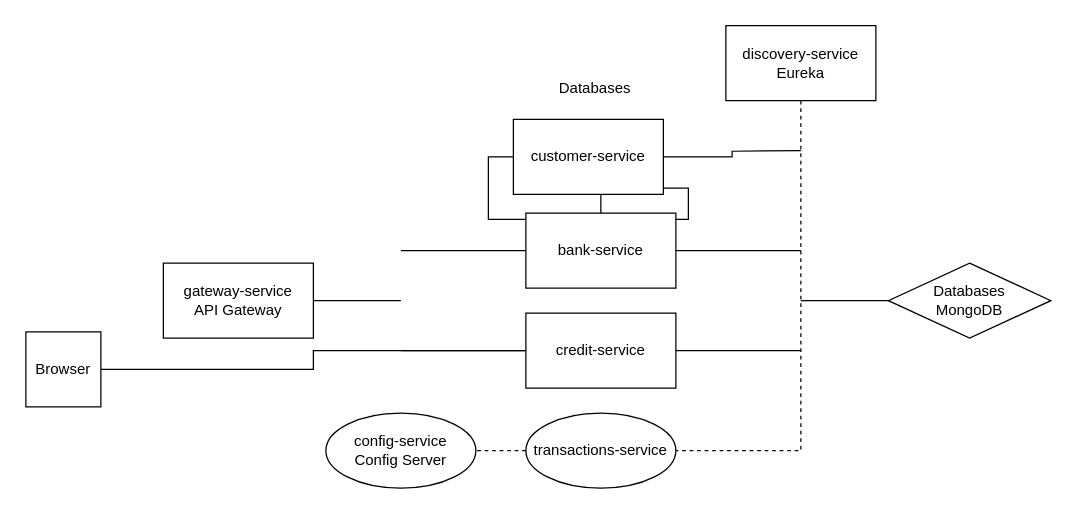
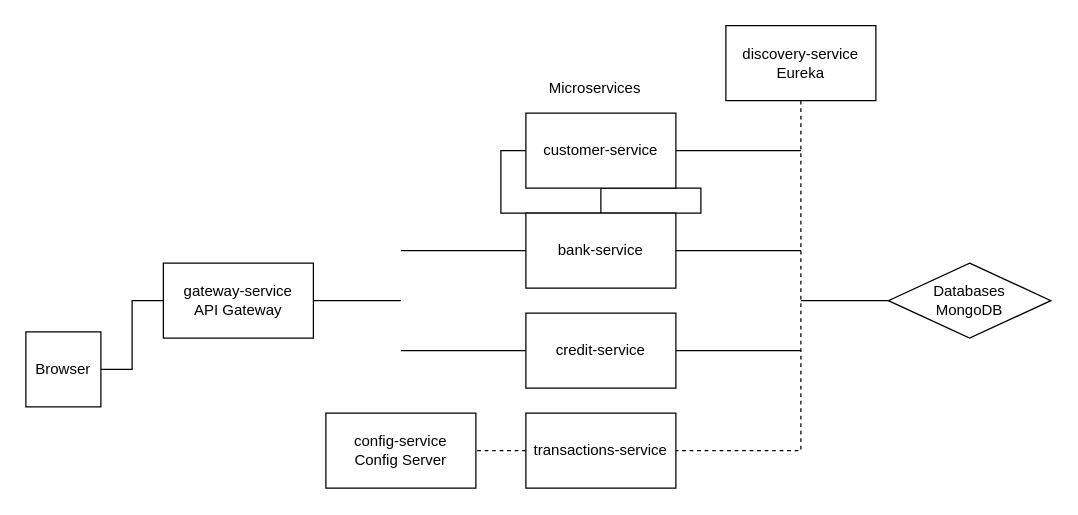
- <mxCell id="20" value="Databases" style="text;html=1;align=center;verticalAlign=middle;resizable=0;points=[];autosize=1;strokeColor=none;fillColor=none;" vertex="1" parent="1"><mxGeometry x="430" y="60" width="90" height="20" as="geometry" /></mxCell>
+ <mxCell id="20" value="Microservices" style="text;html=1;align=center;verticalAlign=middle;resizable=0;points=[];autosize=1;strokeColor=none;fillColor=none;" vertex="1" parent="1"><mxGeometry x="430" y="60" width="90" height="20" as="geometry" /></mxCell>
- <mxCell id="4" value="customer-service" style="rounded=0;whiteSpace=wrap;html=1;" vertex="1" parent="1"><mxGeometry x="410" y="95" width="120" height="60" as="geometry" /></mxCell>
+ <mxCell id="4" value="customer-service" style="rounded=0;whiteSpace=wrap;html=1;" vertex="1" parent="1"><mxGeometry x="420" y="90" width="120" height="60" as="geometry" /></mxCell>
- <mxCell id="21" style="edgeStyle=orthogonalEdgeStyle;rounded=0;orthogonalLoop=1;jettySize=auto;html=1;exitX=1;exitY=0.5;exitDx=0;exitDy=0;endArrow=none;endFill=0;" edge="1" parent="1" source="22" target="10"><mxGeometry relative="1" as="geometry" /></mxCell>
+ <mxCell id="21" style="edgeStyle=orthogonalEdgeStyle;rounded=0;orthogonalLoop=1;jettySize=auto;html=1;exitX=1;exitY=0.5;exitDx=0;exitDy=0;entryX=0;entryY=0.5;entryDx=0;entryDy=0;endArrow=none;endFill=0;" edge="1" parent="1" source="22" target="17"><mxGeometry relative="1" as="geometry" /></mxCell>
- <mxCell id="15" value="config-service&lt;br&gt;Config Server" style="ellipse;whiteSpace=wrap;html=1;" vertex="1" parent="1"><mxGeometry x="260" y="330" width="120" height="60" as="geometry" /></mxCell>
+ <mxCell id="15" value="config-service&lt;br&gt;Config Server" style="rounded=0;whiteSpace=wrap;html=1;" vertex="1" parent="1"><mxGeometry x="260" y="330" width="120" height="60" as="geometry" /></mxCell>
- <mxCell id="12" value="transactions-service" style="ellipse;whiteSpace=wrap;html=1;" vertex="1" parent="1"><mxGeometry x="420" y="330" width="120" height="60" as="geometry" /></mxCell>
+ <mxCell id="12" value="transactions-service" style="rounded=0;whiteSpace=wrap;html=1;" vertex="1" parent="1"><mxGeometry x="420" y="330" width="120" height="60" as="geometry" /></mxCell>
